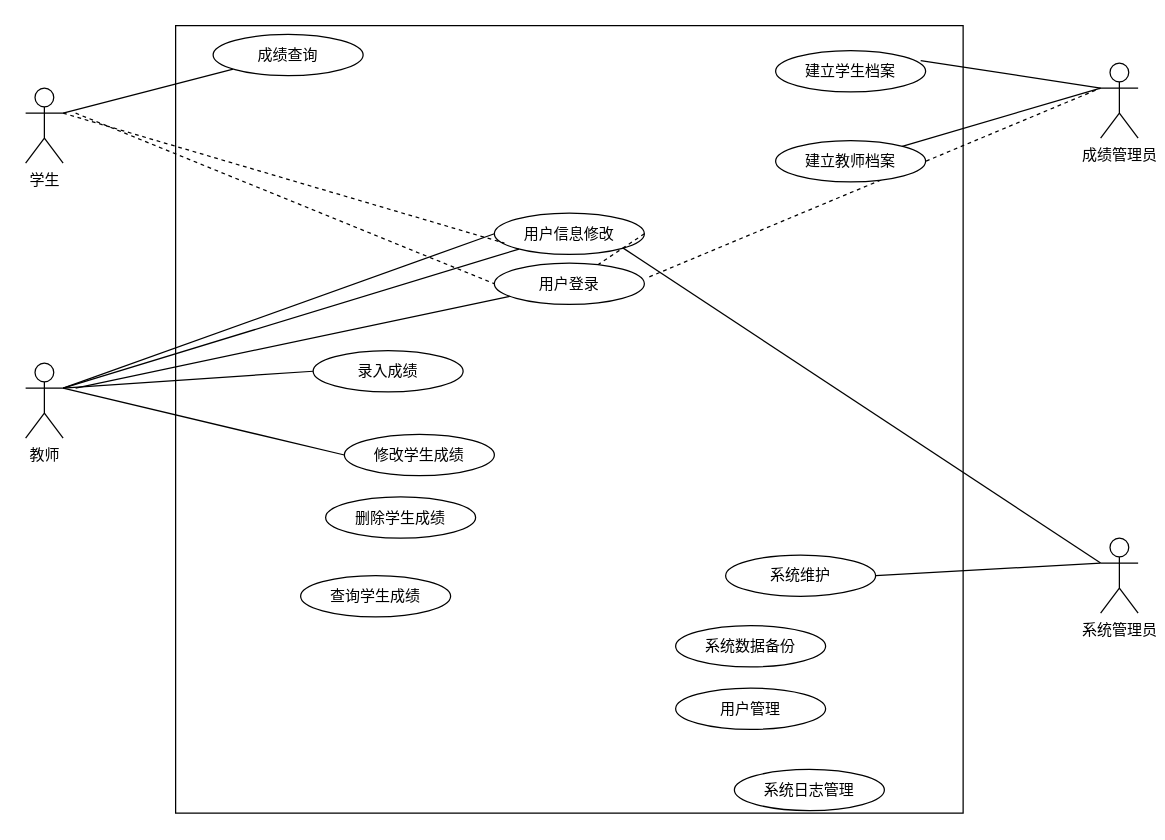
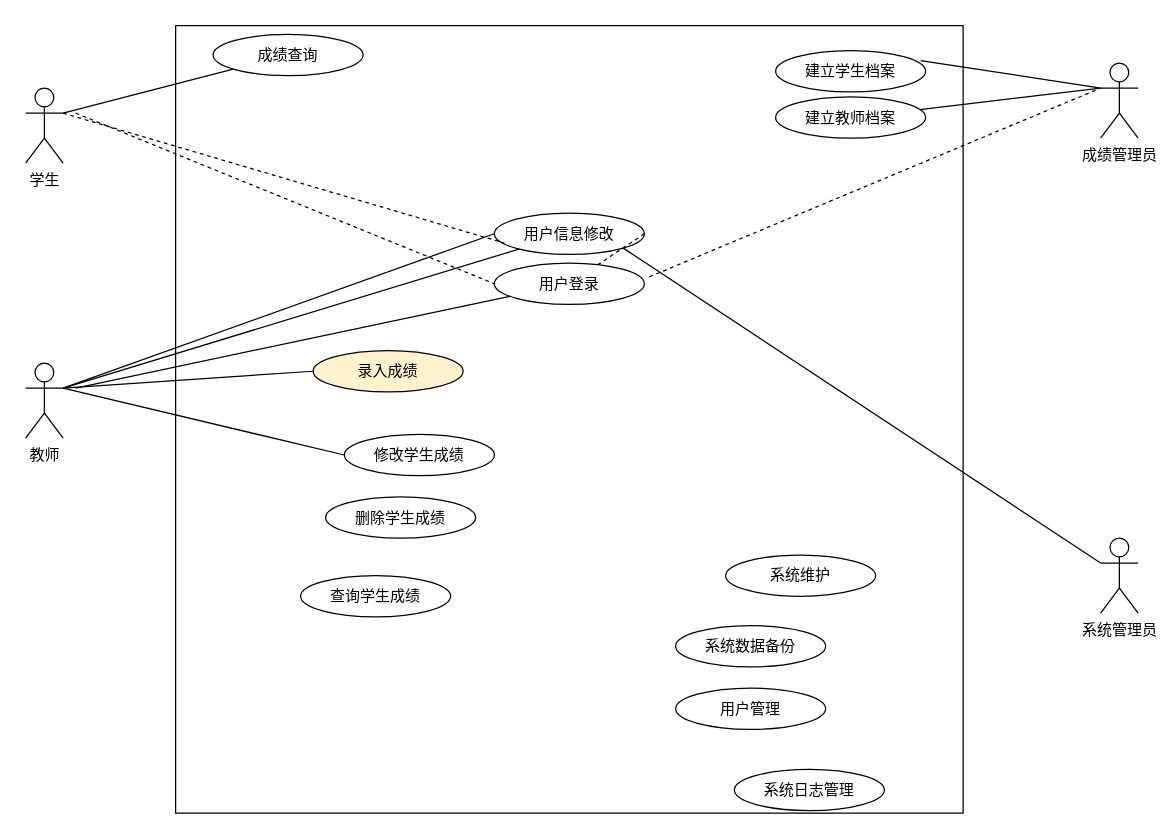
- <mxCell id="24" value="建立教师档案" style="ellipse;whiteSpace=wrap;html=1;" vertex="1" parent="1"><mxGeometry x="620" y="112" width="120" height="33" as="geometry" /></mxCell>
+ <mxCell id="24" value="建立教师档案" style="ellipse;whiteSpace=wrap;html=1;" vertex="1" parent="1"><mxGeometry x="620" y="77" width="120" height="33" as="geometry" /></mxCell>
- <mxCell id="11" value="录入成绩" style="ellipse;whiteSpace=wrap;html=1;" vertex="1" parent="1"><mxGeometry x="250" y="280" width="120" height="33" as="geometry" /></mxCell>
+ <mxCell id="11" value="录入成绩" style="ellipse;whiteSpace=wrap;html=1;fillColor=#fff2cc;" vertex="1" parent="1"><mxGeometry x="250" y="280" width="120" height="33" as="geometry" /></mxCell>
- <mxCell id="32" value="" style="endArrow=none;html=1;rounded=0;entryX=0;entryY=0.333;entryDx=0;entryDy=0;entryPerimeter=0;exitX=1;exitY=0.5;exitDx=0;exitDy=0;" edge="1" parent="1" source="28" target="27"><mxGeometry width="50" height="50" relative="1" as="geometry"><mxPoint x="390" y="340" as="sourcePoint" /><mxPoint x="440" y="290" as="targetPoint" /></mxGeometry></mxCell>
